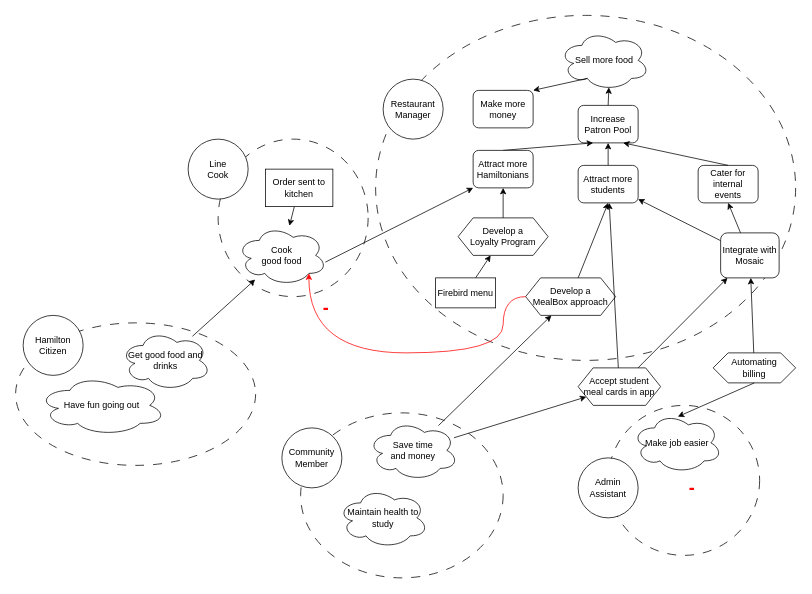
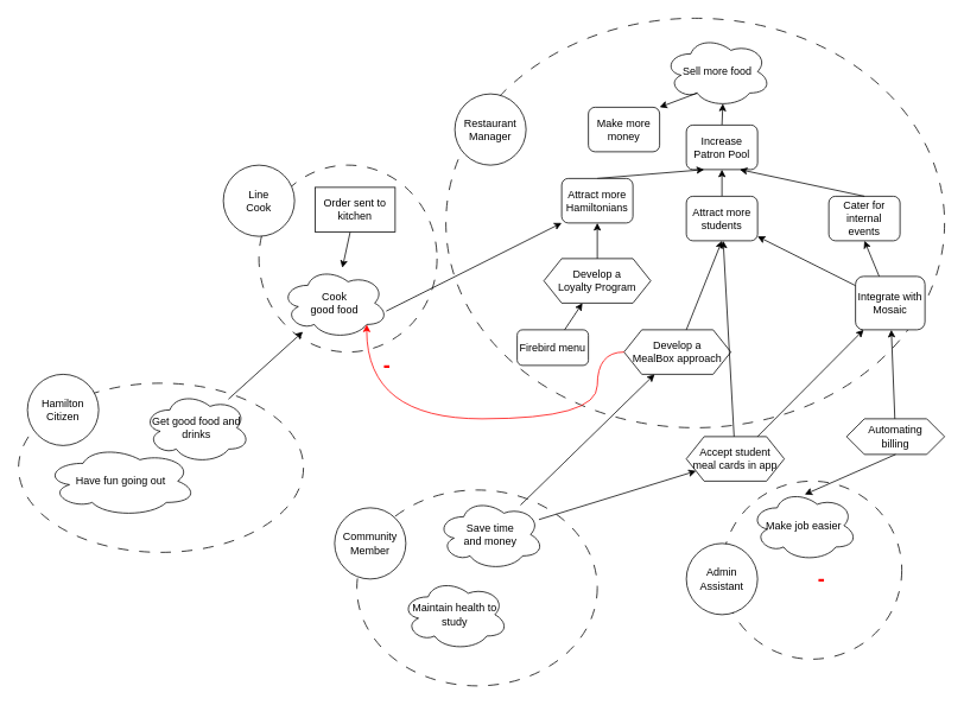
- <mxCell id="18" value="Make more money" style="rounded=1;whiteSpace=wrap;html=1;" parent="1" vertex="1"><mxGeometry x="630" y="120" width="80" height="50" as="geometry" /></mxCell>
+ <mxCell id="18" value="Make more money" style="rounded=1;whiteSpace=wrap;html=1;" parent="1" vertex="1"><mxGeometry x="660" y="120" width="80" height="50" as="geometry" /></mxCell>
- <mxCell id="24" value="Order sent to kitchen" style="rounded=0;whiteSpace=wrap;html=1;" parent="1" vertex="1"><mxGeometry x="353" y="225" width="90" height="50" as="geometry" /></mxCell>
+ <mxCell id="24" value="Order sent to kitchen" style="rounded=0;whiteSpace=wrap;html=1;" parent="1" vertex="1"><mxGeometry x="353" y="210" width="90" height="50" as="geometry" /></mxCell>
- <mxCell id="54" value="Firebird menu" style="rounded=0;whiteSpace=wrap;html=1;" vertex="1" parent="1"><mxGeometry x="580" y="370" width="80" height="40" as="geometry" /></mxCell>
+ <mxCell id="54" value="Firebird menu" style="whiteSpace=wrap;html=1;rounded=1;" vertex="1" parent="1"><mxGeometry x="580" y="370" width="80" height="40" as="geometry" /></mxCell>
